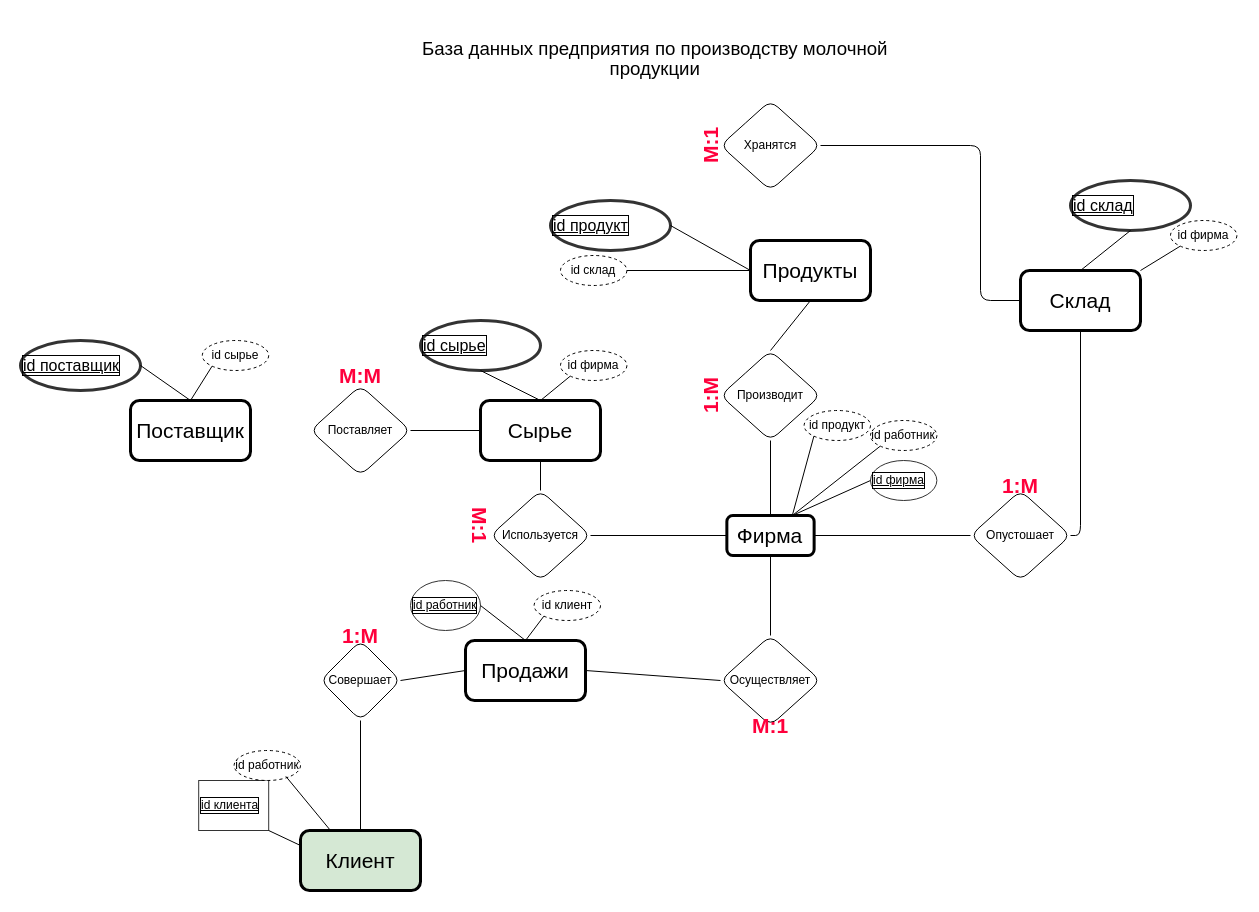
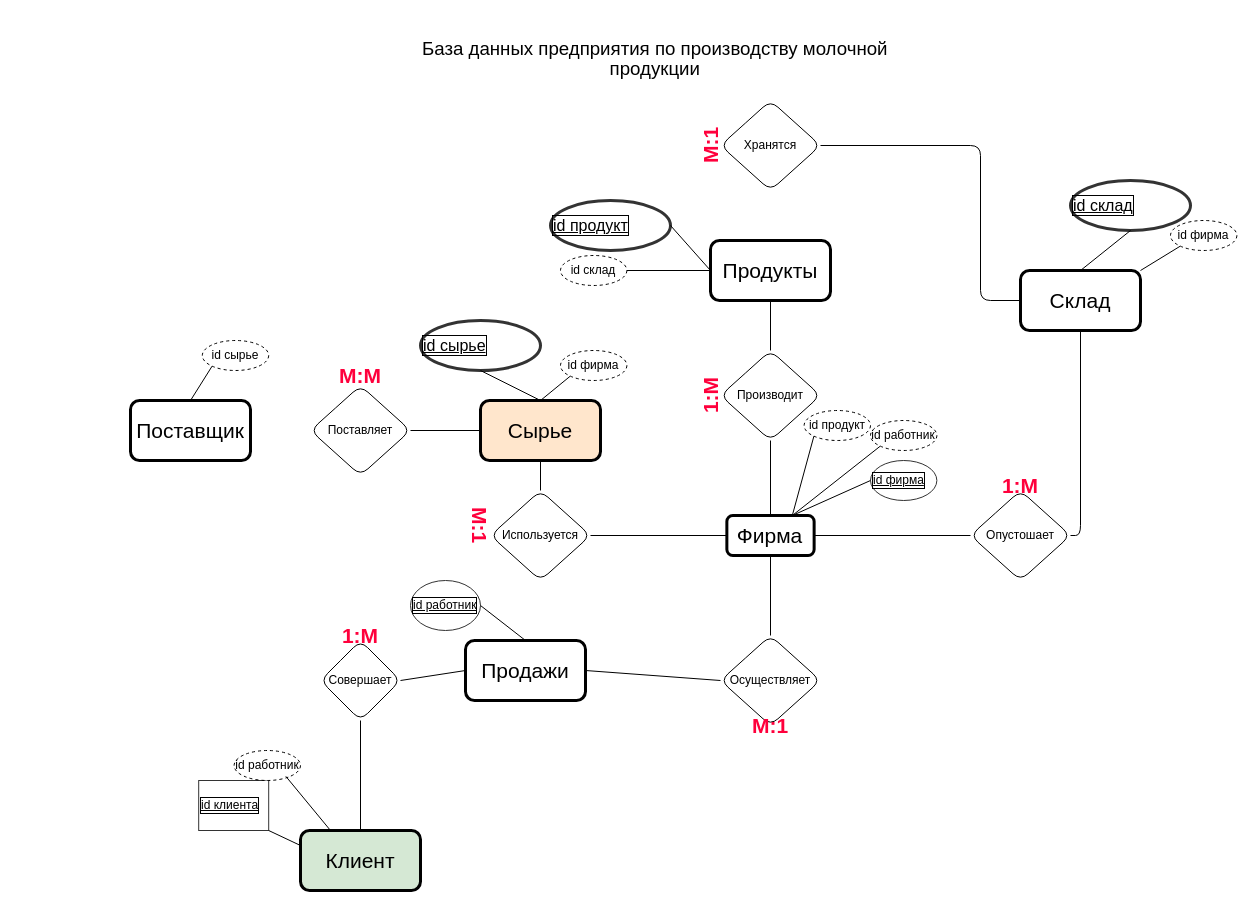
- <mxCell id="8" value="Продукты" style="rounded=1;whiteSpace=wrap;html=1;labelBackgroundColor=none;strokeWidth=3;fontSize=21;" parent="1" vertex="1"><mxGeometry x="750" y="240" width="120" height="60" as="geometry" /></mxCell>
+ <mxCell id="8" value="Продукты" style="rounded=1;whiteSpace=wrap;html=1;labelBackgroundColor=none;strokeWidth=3;fontSize=21;" parent="1" vertex="1"><mxGeometry x="710" y="240" width="120" height="60" as="geometry" /></mxCell>
- <mxCell id="35" value="id поставщик" style="ellipse;rounded=1;fontStyle=4;fontSize=16;fontFamily=Helvetica;labelBackgroundColor=none;labelBorderColor=default;align=left;verticalAlign=middle;horizontal=1;whiteSpace=wrap;html=1;spacingTop=0;strokeWidth=3;strokeColor=#333333;" parent="1" vertex="1"><mxGeometry x="20" y="340" width="120" height="50" as="geometry" /></mxCell>
- <mxCell id="44" value="" style="endArrow=none;html=1;rounded=1;exitX=0.5;exitY=0;exitDx=0;exitDy=0;entryX=1;entryY=0.5;entryDx=0;entryDy=0;" parent="1" source="14" target="35" edge="1"><mxGeometry width="50" height="50" relative="1" as="geometry"><mxPoint x="185" y="400" as="sourcePoint" /><mxPoint x="110" y="380" as="targetPoint" /></mxGeometry></mxCell>
- <mxCell id="12" value="Сырье" style="rounded=1;whiteSpace=wrap;html=1;labelBackgroundColor=none;strokeWidth=3;fontSize=21;" parent="1" vertex="1"><mxGeometry x="480" y="400" width="120" height="60" as="geometry" /></mxCell>
+ <mxCell id="12" value="Сырье" style="rounded=1;whiteSpace=wrap;html=1;labelBackgroundColor=none;strokeWidth=3;fontSize=21;fillColor=#ffe6cc;" parent="1" vertex="1"><mxGeometry x="480" y="400" width="120" height="60" as="geometry" /></mxCell>
- <mxCell id="61" value="id клиент" style="ellipse;whiteSpace=wrap;html=1;rounded=1;dashed=1;" parent="1" vertex="1"><mxGeometry x="533.63" y="590" width="66.37" height="30" as="geometry" /></mxCell>
- <mxCell id="60" value="" style="endArrow=none;html=1;rounded=1;exitX=0.5;exitY=0;exitDx=0;exitDy=0;entryX=0;entryY=1;entryDx=0;entryDy=0;" parent="1" source="4" target="61" edge="1"><mxGeometry width="50" height="50" relative="1" as="geometry"><mxPoint x="530" y="660" as="sourcePoint" /><mxPoint x="540" y="620" as="targetPoint" /></mxGeometry></mxCell>
